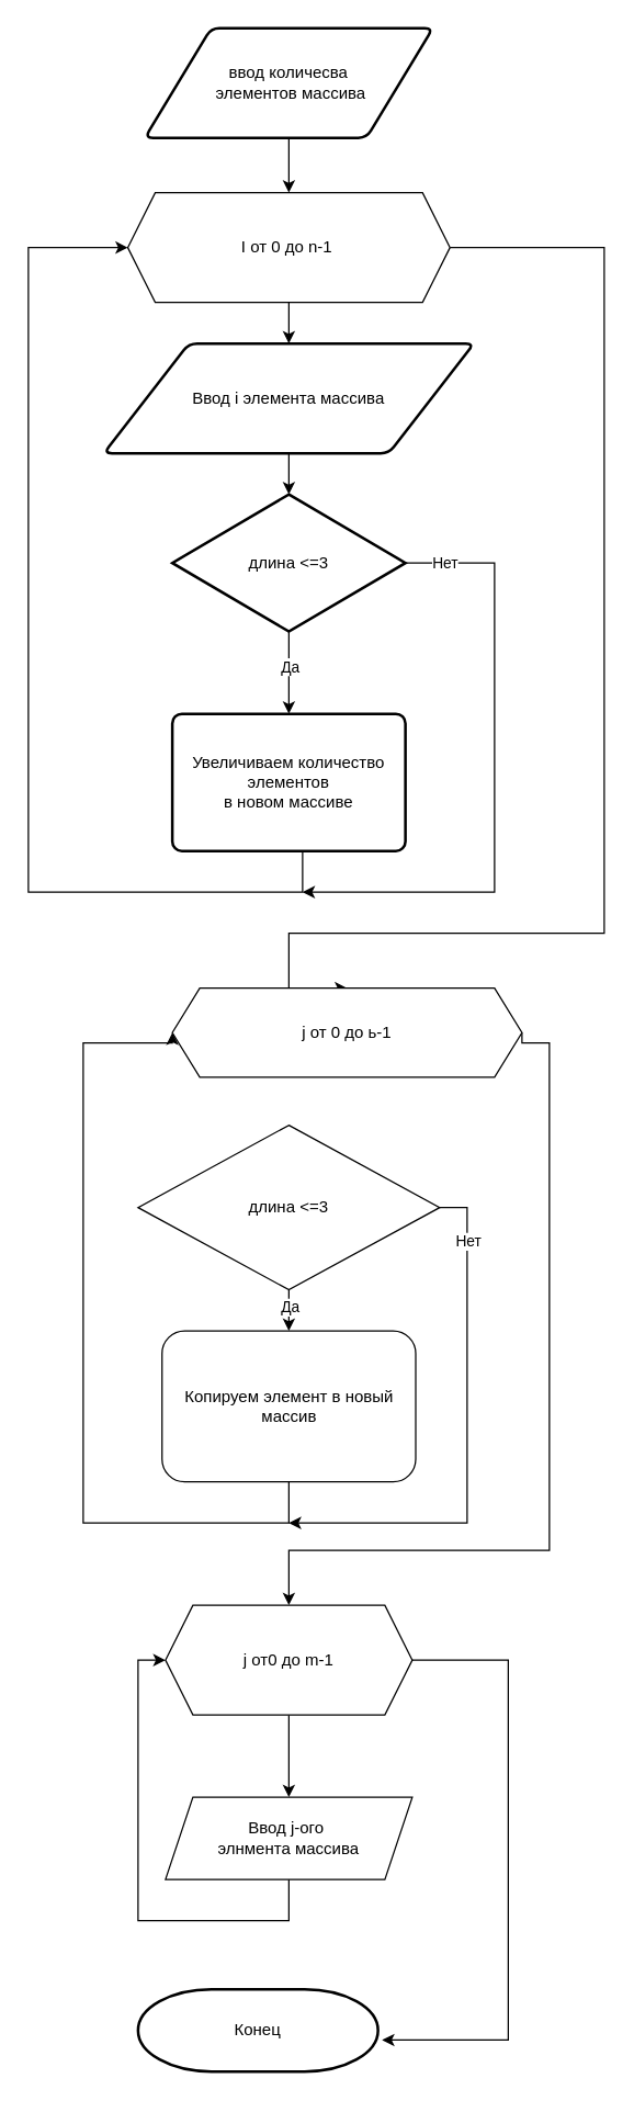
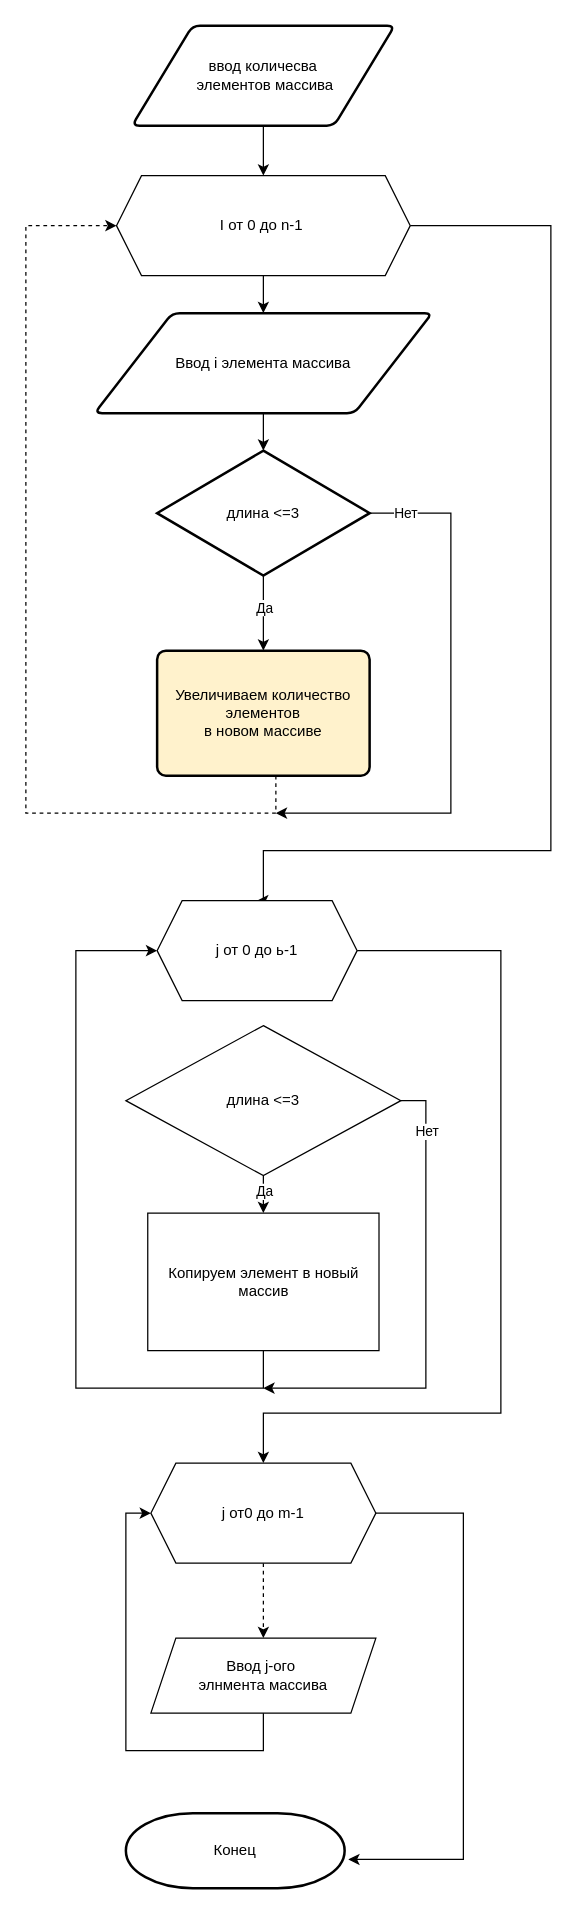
- <mxCell id="15" style="edgeStyle=orthogonalEdgeStyle;rounded=0;orthogonalLoop=1;jettySize=auto;html=1;entryX=0;entryY=0.5;entryDx=0;entryDy=0;" edge="1" parent="1" source="16" target="7"><mxGeometry relative="1" as="geometry"><mxPoint x="137.5" y="590" as="sourcePoint" /><mxPoint x="20" y="250" as="targetPoint" /><Array as="points"><mxPoint x="220" y="650" /><mxPoint x="20" y="650" /><mxPoint x="20" y="180" /></Array></mxGeometry></mxCell>
+ <mxCell id="15" style="edgeStyle=orthogonalEdgeStyle;rounded=0;orthogonalLoop=1;jettySize=auto;html=1;entryX=0;entryY=0.5;entryDx=0;entryDy=0;dashed=1;" edge="1" parent="1" source="16" target="7"><mxGeometry relative="1" as="geometry"><mxPoint x="137.5" y="590" as="sourcePoint" /><mxPoint x="20" y="250" as="targetPoint" /><Array as="points"><mxPoint x="220" y="650" /><mxPoint x="20" y="650" /><mxPoint x="20" y="180" /></Array></mxGeometry></mxCell>
- <mxCell id="16" value="Увеличиваем количество элементов&lt;br&gt;в новом массиве" style="rounded=1;whiteSpace=wrap;html=1;absoluteArcSize=1;arcSize=14;strokeWidth=2;" vertex="1" parent="1"><mxGeometry x="125" y="520" width="170" height="100" as="geometry" /></mxCell>
+ <mxCell id="16" value="Увеличиваем количество элементов&lt;br&gt;в новом массиве" style="rounded=1;whiteSpace=wrap;html=1;absoluteArcSize=1;arcSize=14;strokeWidth=2;fillColor=#fff2cc;" vertex="1" parent="1"><mxGeometry x="125" y="520" width="170" height="100" as="geometry" /></mxCell>
- <mxCell id="18" value="j от 0 до ь-1" style="shape=hexagon;perimeter=hexagonPerimeter2;whiteSpace=wrap;html=1;fixedSize=1;" vertex="1" parent="1"><mxGeometry x="125" y="720" width="255" height="65" as="geometry" /></mxCell>
+ <mxCell id="18" value="j от 0 до ь-1" style="shape=hexagon;perimeter=hexagonPerimeter2;whiteSpace=wrap;html=1;fixedSize=1;" vertex="1" parent="1"><mxGeometry x="125" y="720" width="160" height="80" as="geometry" /></mxCell>
- <mxCell id="23" value="Копируем элемент в новый массив" style="whiteSpace=wrap;html=1;rounded=1;" vertex="1" parent="1"><mxGeometry x="117.5" y="970" width="185" height="110" as="geometry" /></mxCell>
+ <mxCell id="23" value="Копируем элемент в новый массив" style="rounded=0;whiteSpace=wrap;html=1;" vertex="1" parent="1"><mxGeometry x="117.5" y="970" width="185" height="110" as="geometry" /></mxCell>
- <mxCell id="26" value="" style="edgeStyle=orthogonalEdgeStyle;rounded=0;orthogonalLoop=1;jettySize=auto;html=1;" edge="1" parent="1" source="27" target="29"><mxGeometry relative="1" as="geometry" /></mxCell>
+ <mxCell id="26" value="" style="edgeStyle=orthogonalEdgeStyle;rounded=0;orthogonalLoop=1;jettySize=auto;html=1;dashed=1;" edge="1" parent="1" source="27" target="29"><mxGeometry relative="1" as="geometry" /></mxCell>
